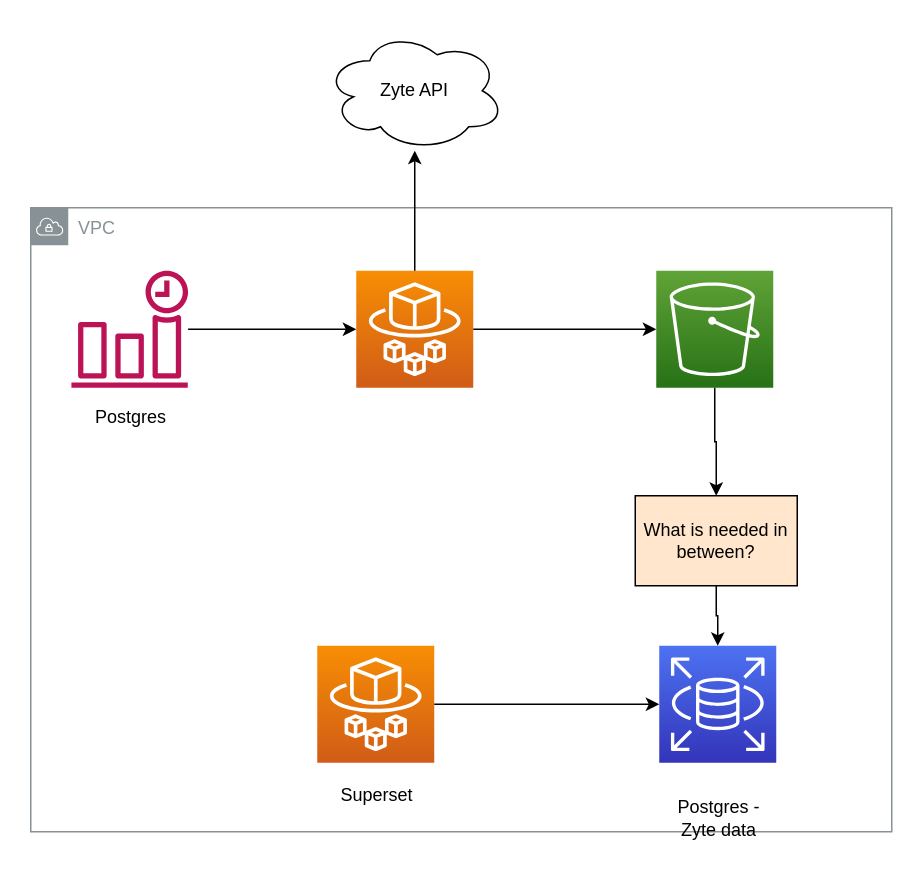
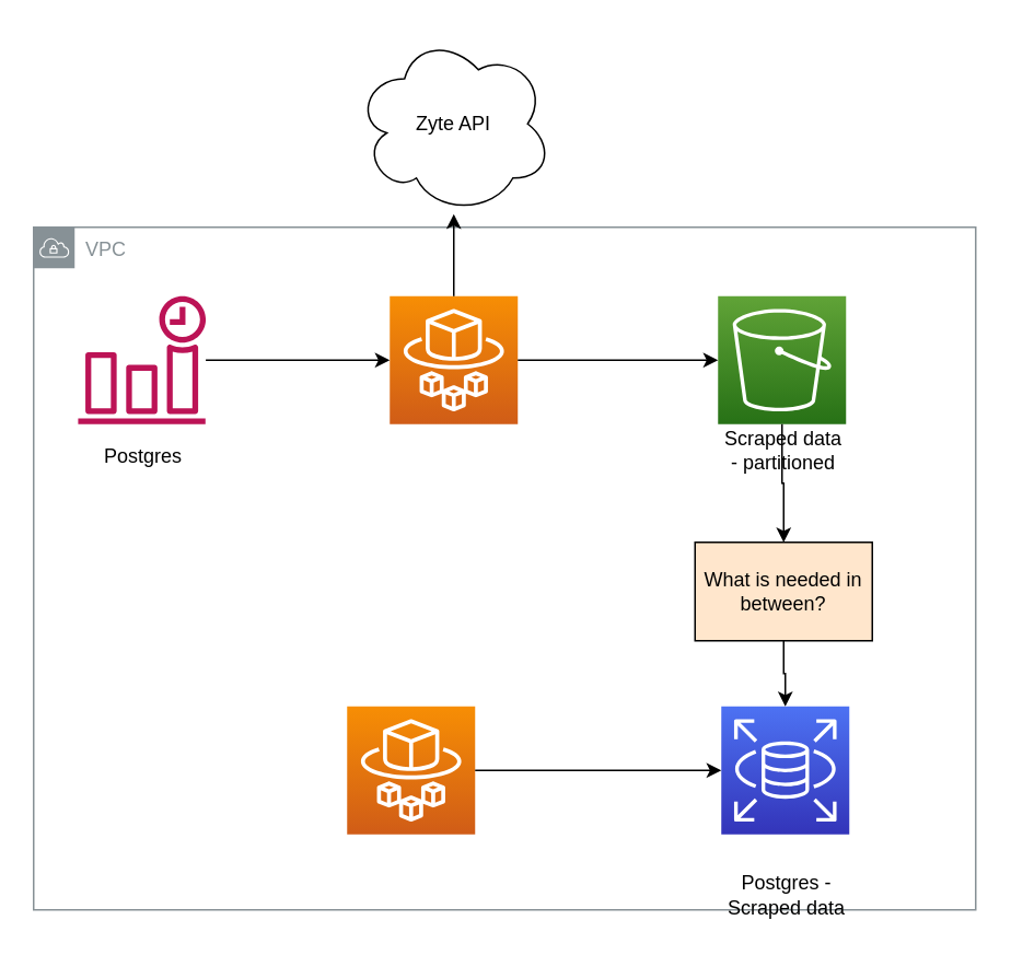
- <mxCell id="3" value="Zyte API" style="ellipse;shape=cloud;whiteSpace=wrap;html=1;" vertex="1" parent="1"><mxGeometry x="216" y="20" width="120" height="80" as="geometry" /></mxCell>
+ <mxCell id="3" value="Zyte API" style="ellipse;shape=cloud;whiteSpace=wrap;html=1;" vertex="1" parent="1"><mxGeometry x="216" y="20" width="120" height="110" as="geometry" /></mxCell>
+ <mxCell id="11" value="Scraped data - partitioned" style="text;html=1;strokeColor=none;fillColor=none;align=center;verticalAlign=middle;whiteSpace=wrap;rounded=0;" vertex="1" parent="9"><mxGeometry y="78" width="80" height="32" as="geometry" /></mxCell>
- <mxCell id="22" value="&lt;div&gt;Superset&lt;/div&gt;" style="text;html=1;strokeColor=none;fillColor=none;align=center;verticalAlign=middle;whiteSpace=wrap;rounded=0;" vertex="1" parent="20"><mxGeometry y="90" width="80" height="20" as="geometry" /></mxCell>
- <mxCell id="15" value="&lt;div&gt;Postgres - Zyte data&lt;/div&gt;" style="text;html=1;strokeColor=none;fillColor=none;align=center;verticalAlign=middle;whiteSpace=wrap;rounded=0;" vertex="1" parent="1"><mxGeometry x="441" y="530" width="76" height="30" as="geometry" /></mxCell>
+ <mxCell id="15" value="&lt;div&gt;Postgres - Scraped data&lt;/div&gt;" style="text;html=1;strokeColor=none;fillColor=none;align=center;verticalAlign=middle;whiteSpace=wrap;rounded=0;" vertex="1" parent="1"><mxGeometry x="441" y="530" width="76" height="30" as="geometry" /></mxCell>
